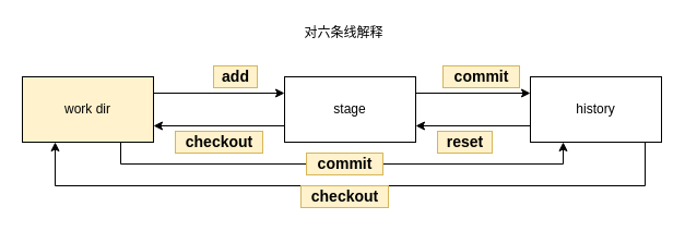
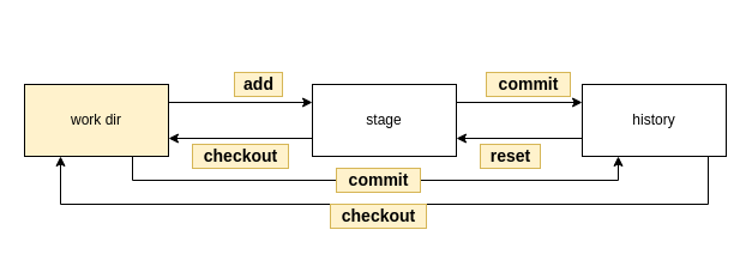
- <mxCell id="12" value="对六条线解释" style="text;html=1;align=center;verticalAlign=middle;resizable=0;points=[];autosize=1;" vertex="1" parent="1"><mxGeometry x="269" y="20" width="90" height="20" as="geometry" /></mxCell>
